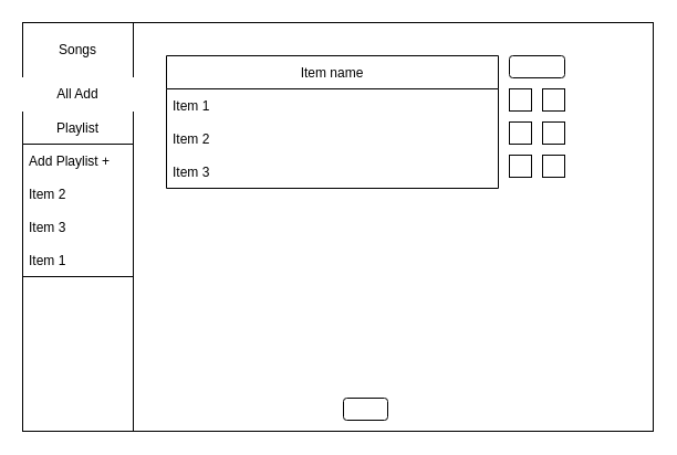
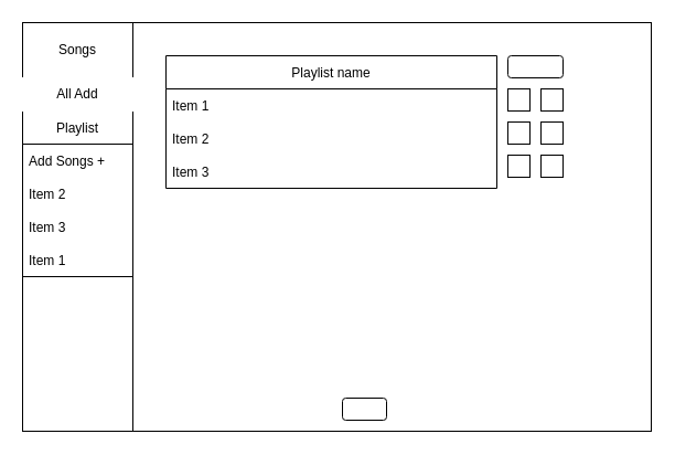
- <mxCell id="11" value="Item name" style="swimlane;fontStyle=0;childLayout=stackLayout;horizontal=1;startSize=30;horizontalStack=0;resizeParent=1;resizeParentMax=0;resizeLast=0;collapsible=1;marginBottom=0;" vertex="1" parent="1"><mxGeometry x="150" y="50" width="300" height="120" as="geometry" /></mxCell>
+ <mxCell id="11" value="Playlist name" style="swimlane;fontStyle=0;childLayout=stackLayout;horizontal=1;startSize=30;horizontalStack=0;resizeParent=1;resizeParentMax=0;resizeLast=0;collapsible=1;marginBottom=0;" vertex="1" parent="1"><mxGeometry x="150" y="50" width="300" height="120" as="geometry" /></mxCell>
- <mxCell id="6" value="Add Playlist +" style="text;strokeColor=none;fillColor=none;align=left;verticalAlign=middle;spacingLeft=4;spacingRight=4;overflow=hidden;points=[[0,0.5],[1,0.5]];portConstraint=eastwest;rotatable=0;" vertex="1" parent="5"><mxGeometry y="30" width="100" height="30" as="geometry" /></mxCell>
+ <mxCell id="6" value="Add Songs +" style="text;strokeColor=none;fillColor=none;align=left;verticalAlign=middle;spacingLeft=4;spacingRight=4;overflow=hidden;points=[[0,0.5],[1,0.5]];portConstraint=eastwest;rotatable=0;" vertex="1" parent="5"><mxGeometry y="30" width="100" height="30" as="geometry" /></mxCell>
